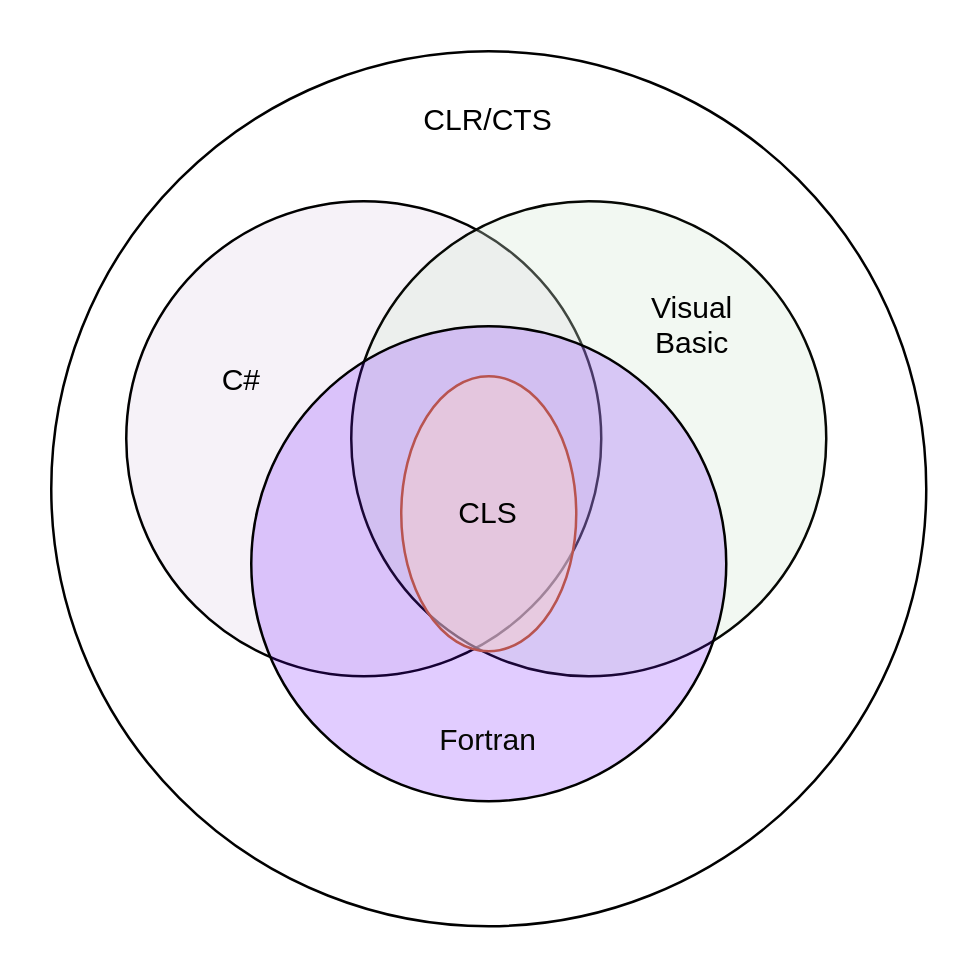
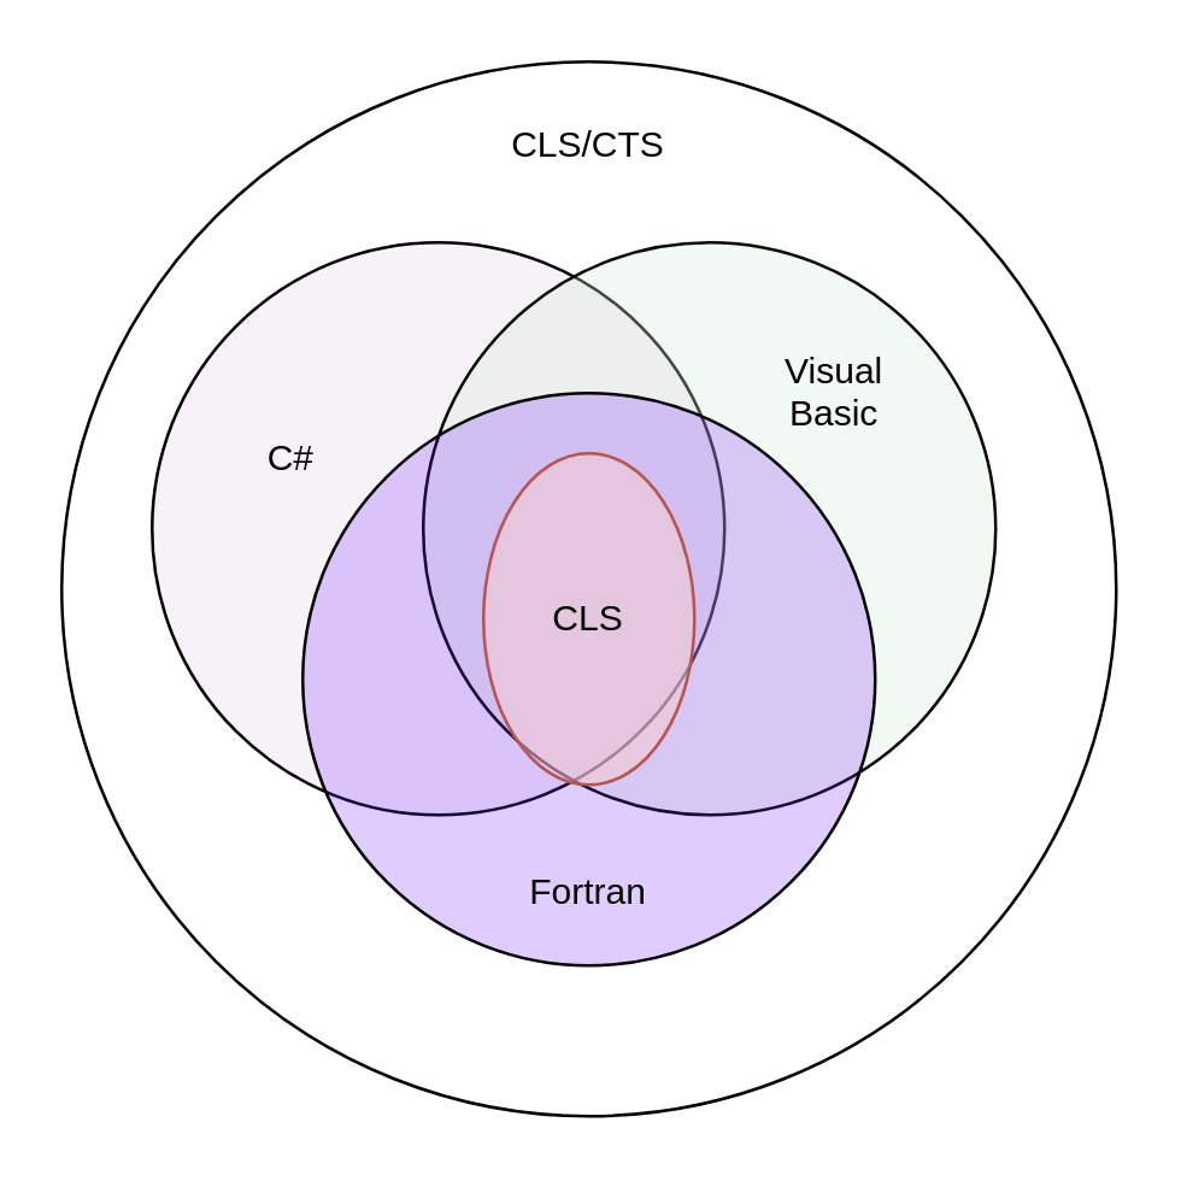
- <mxCell id="2" value="&lt;br&gt;CLR/CTS" style="ellipse;whiteSpace=wrap;html=1;aspect=fixed;shadow=0;comic=1;sketch=0;fillOpacity=80;verticalAlign=top;" vertex="1" parent="1"><mxGeometry x="20" y="20" width="350" height="350" as="geometry" /></mxCell>
+ <mxCell id="2" value="&lt;br&gt;CLS/CTS" style="ellipse;whiteSpace=wrap;html=1;aspect=fixed;shadow=0;comic=1;sketch=0;fillOpacity=80;verticalAlign=top;" vertex="1" parent="1"><mxGeometry x="20" y="20" width="350" height="350" as="geometry" /></mxCell>
